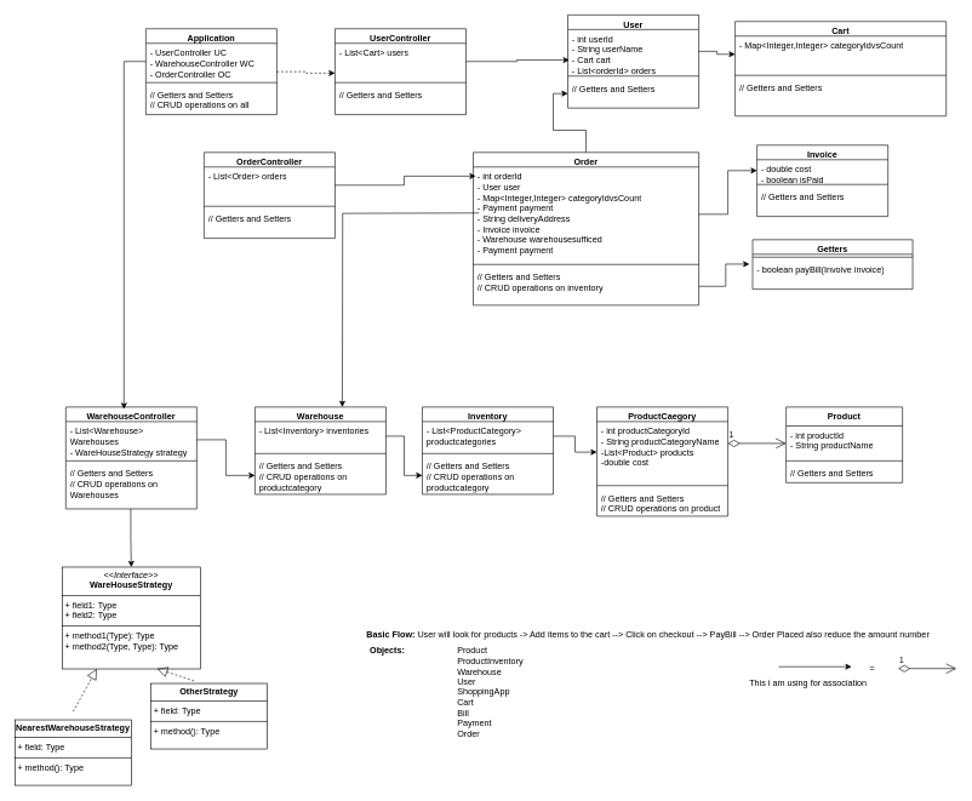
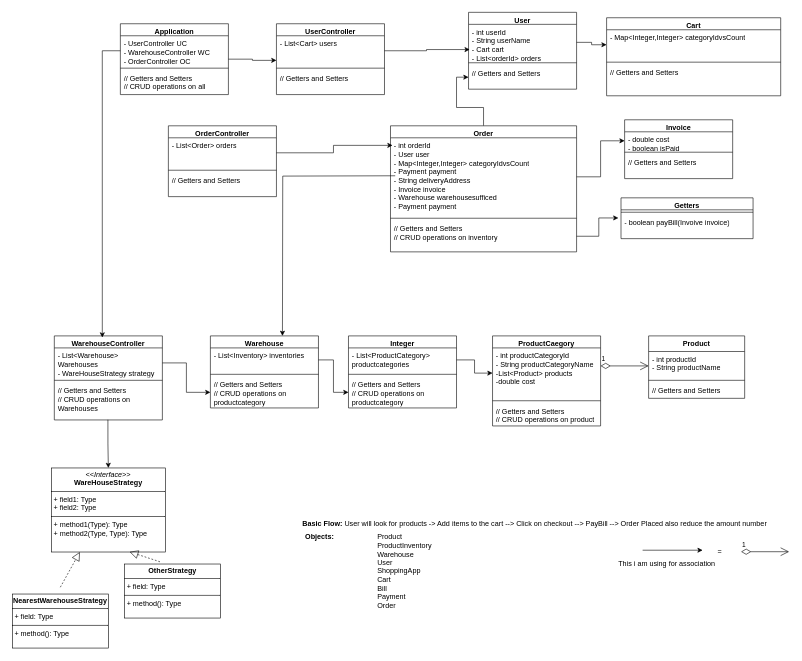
- <mxCell id="51" style="edgeStyle=orthogonalEdgeStyle;rounded=0;orthogonalLoop=1;jettySize=auto;html=1;entryX=0;entryY=0.82;entryDx=0;entryDy=0;entryPerimeter=0;dashed=1;" edge="1" parent="1" source="46" target="42"><mxGeometry relative="1" as="geometry" /></mxCell>
+ <mxCell id="51" style="edgeStyle=orthogonalEdgeStyle;rounded=0;orthogonalLoop=1;jettySize=auto;html=1;entryX=0;entryY=0.82;entryDx=0;entryDy=0;entryPerimeter=0;" edge="1" parent="1" source="46" target="42"><mxGeometry relative="1" as="geometry" /></mxCell>
- <mxCell id="11" value="Inventory" style="swimlane;fontStyle=1;align=center;verticalAlign=top;childLayout=stackLayout;horizontal=1;startSize=20;horizontalStack=0;resizeParent=1;resizeParentMax=0;resizeLast=0;collapsible=1;marginBottom=0;whiteSpace=wrap;html=1;" vertex="1" parent="1"><mxGeometry x="580" y="559" width="180" height="120" as="geometry" /></mxCell>
+ <mxCell id="11" value="Integer" style="swimlane;fontStyle=1;align=center;verticalAlign=top;childLayout=stackLayout;horizontal=1;startSize=20;horizontalStack=0;resizeParent=1;resizeParentMax=0;resizeLast=0;collapsible=1;marginBottom=0;whiteSpace=wrap;html=1;" vertex="1" parent="1"><mxGeometry x="580" y="559" width="180" height="120" as="geometry" /></mxCell>
